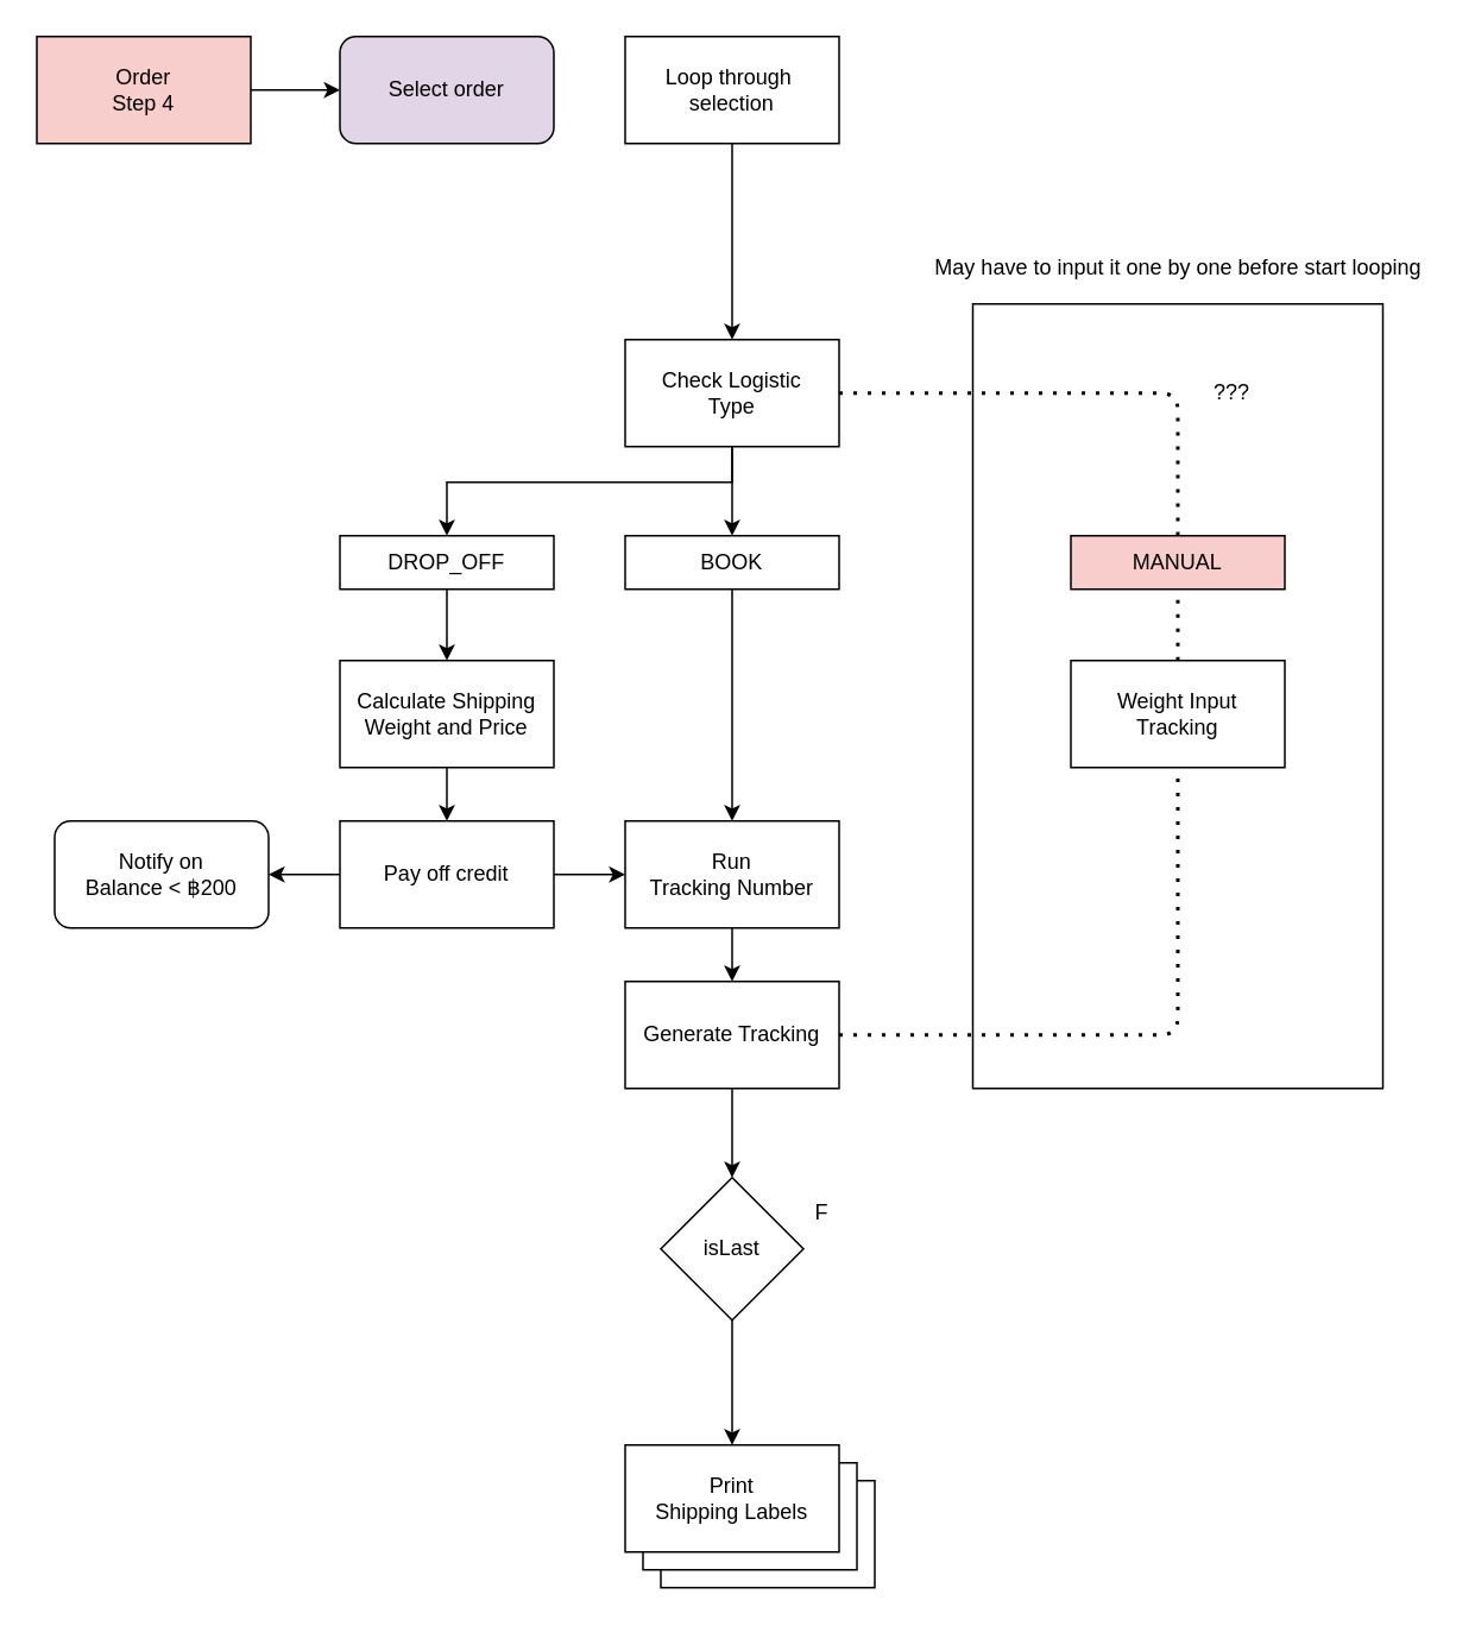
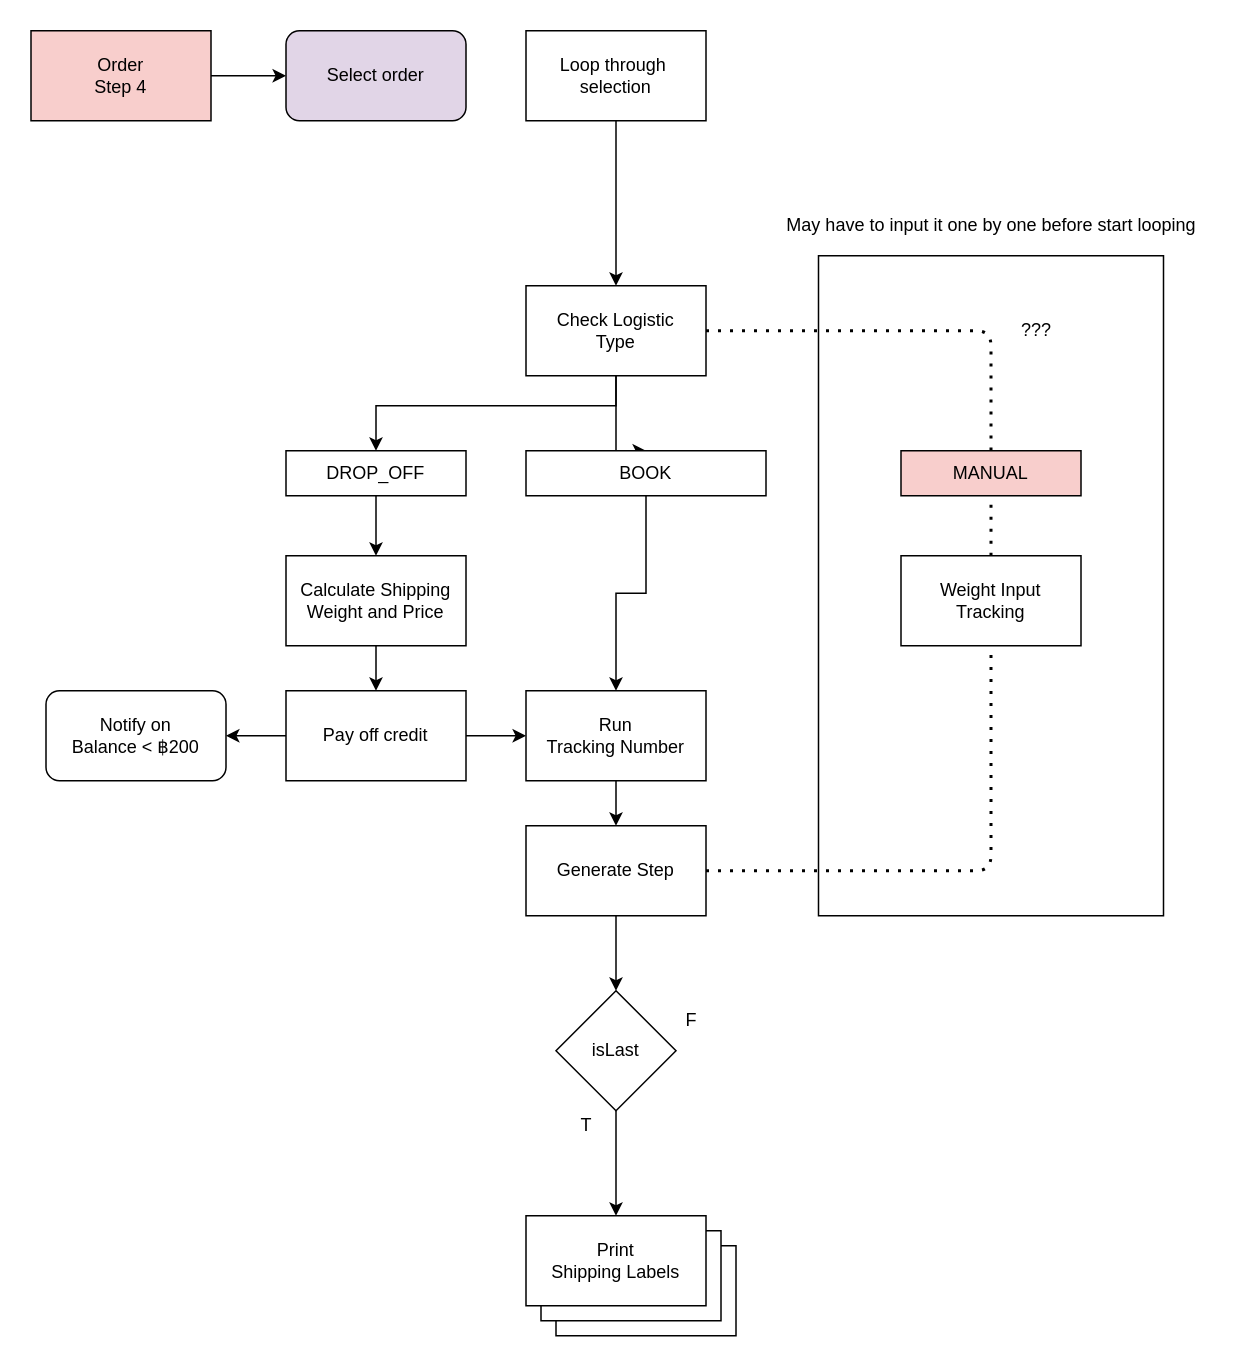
- <mxCell id="12" value="BOOK" style="rounded=0;whiteSpace=wrap;html=1;" parent="1" vertex="1"><mxGeometry x="350" y="300" width="120" height="30" as="geometry" /></mxCell>
+ <mxCell id="12" value="BOOK" style="rounded=0;whiteSpace=wrap;html=1;" parent="1" vertex="1"><mxGeometry x="350" y="300" width="160" height="30" as="geometry" /></mxCell>
- <mxCell id="20" value="Generate Tracking" style="rounded=0;whiteSpace=wrap;html=1;" parent="1" vertex="1"><mxGeometry x="350" y="550" width="120" height="60" as="geometry" /></mxCell>
+ <mxCell id="20" value="Generate Step" style="rounded=0;whiteSpace=wrap;html=1;" parent="1" vertex="1"><mxGeometry x="350" y="550" width="120" height="60" as="geometry" /></mxCell>
+ <mxCell id="37" value="T" style="text;html=1;align=center;verticalAlign=middle;resizable=0;points=[];autosize=1;" parent="1" vertex="1"><mxGeometry x="380" y="740" width="20" height="20" as="geometry" /></mxCell>
